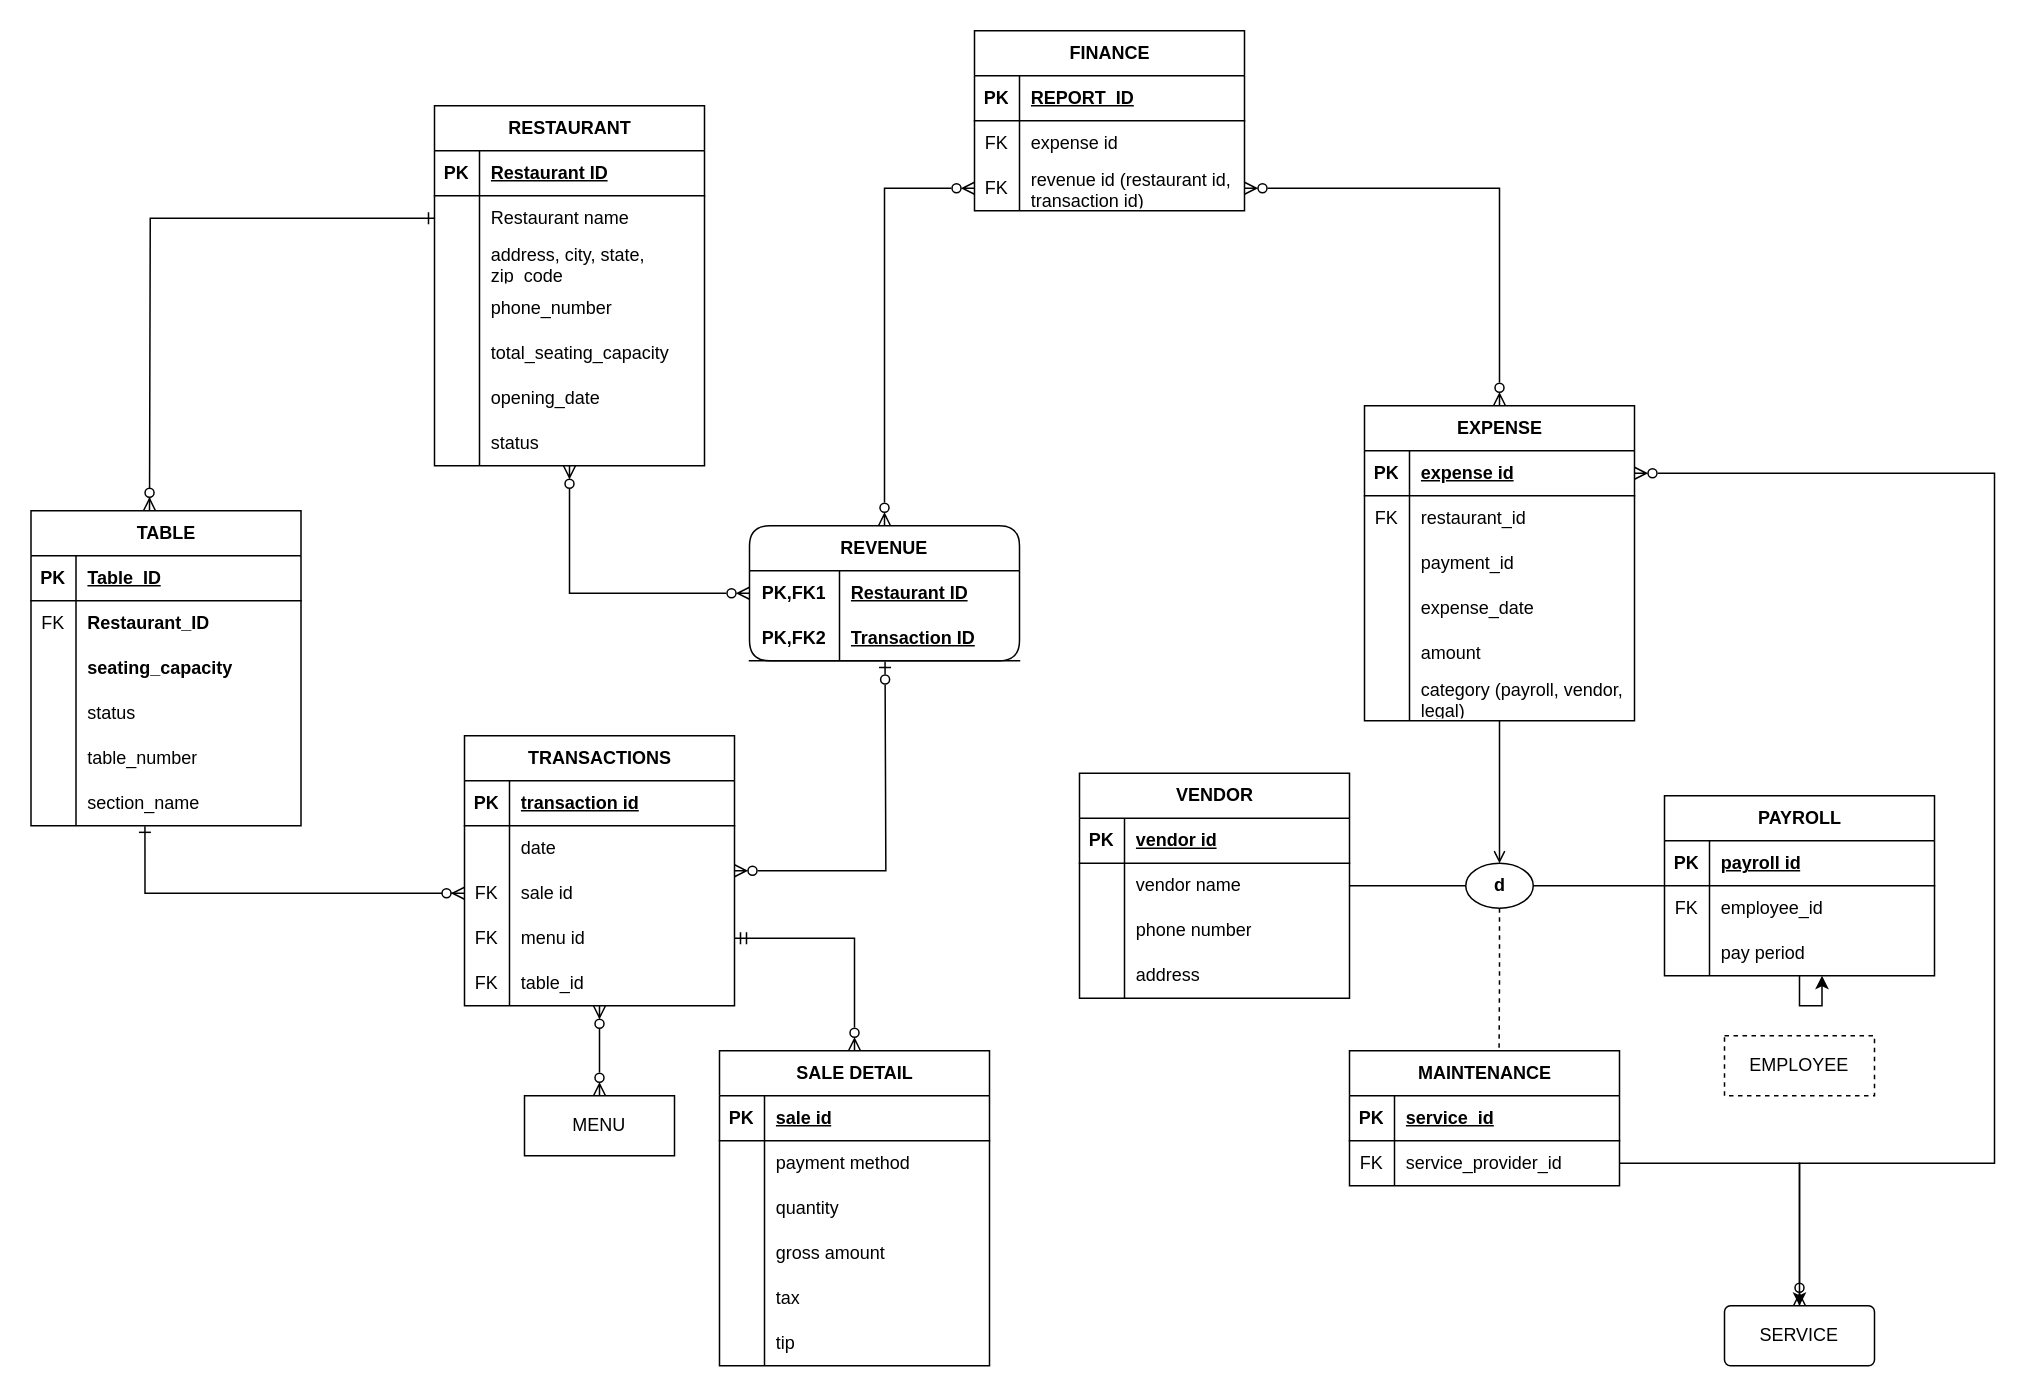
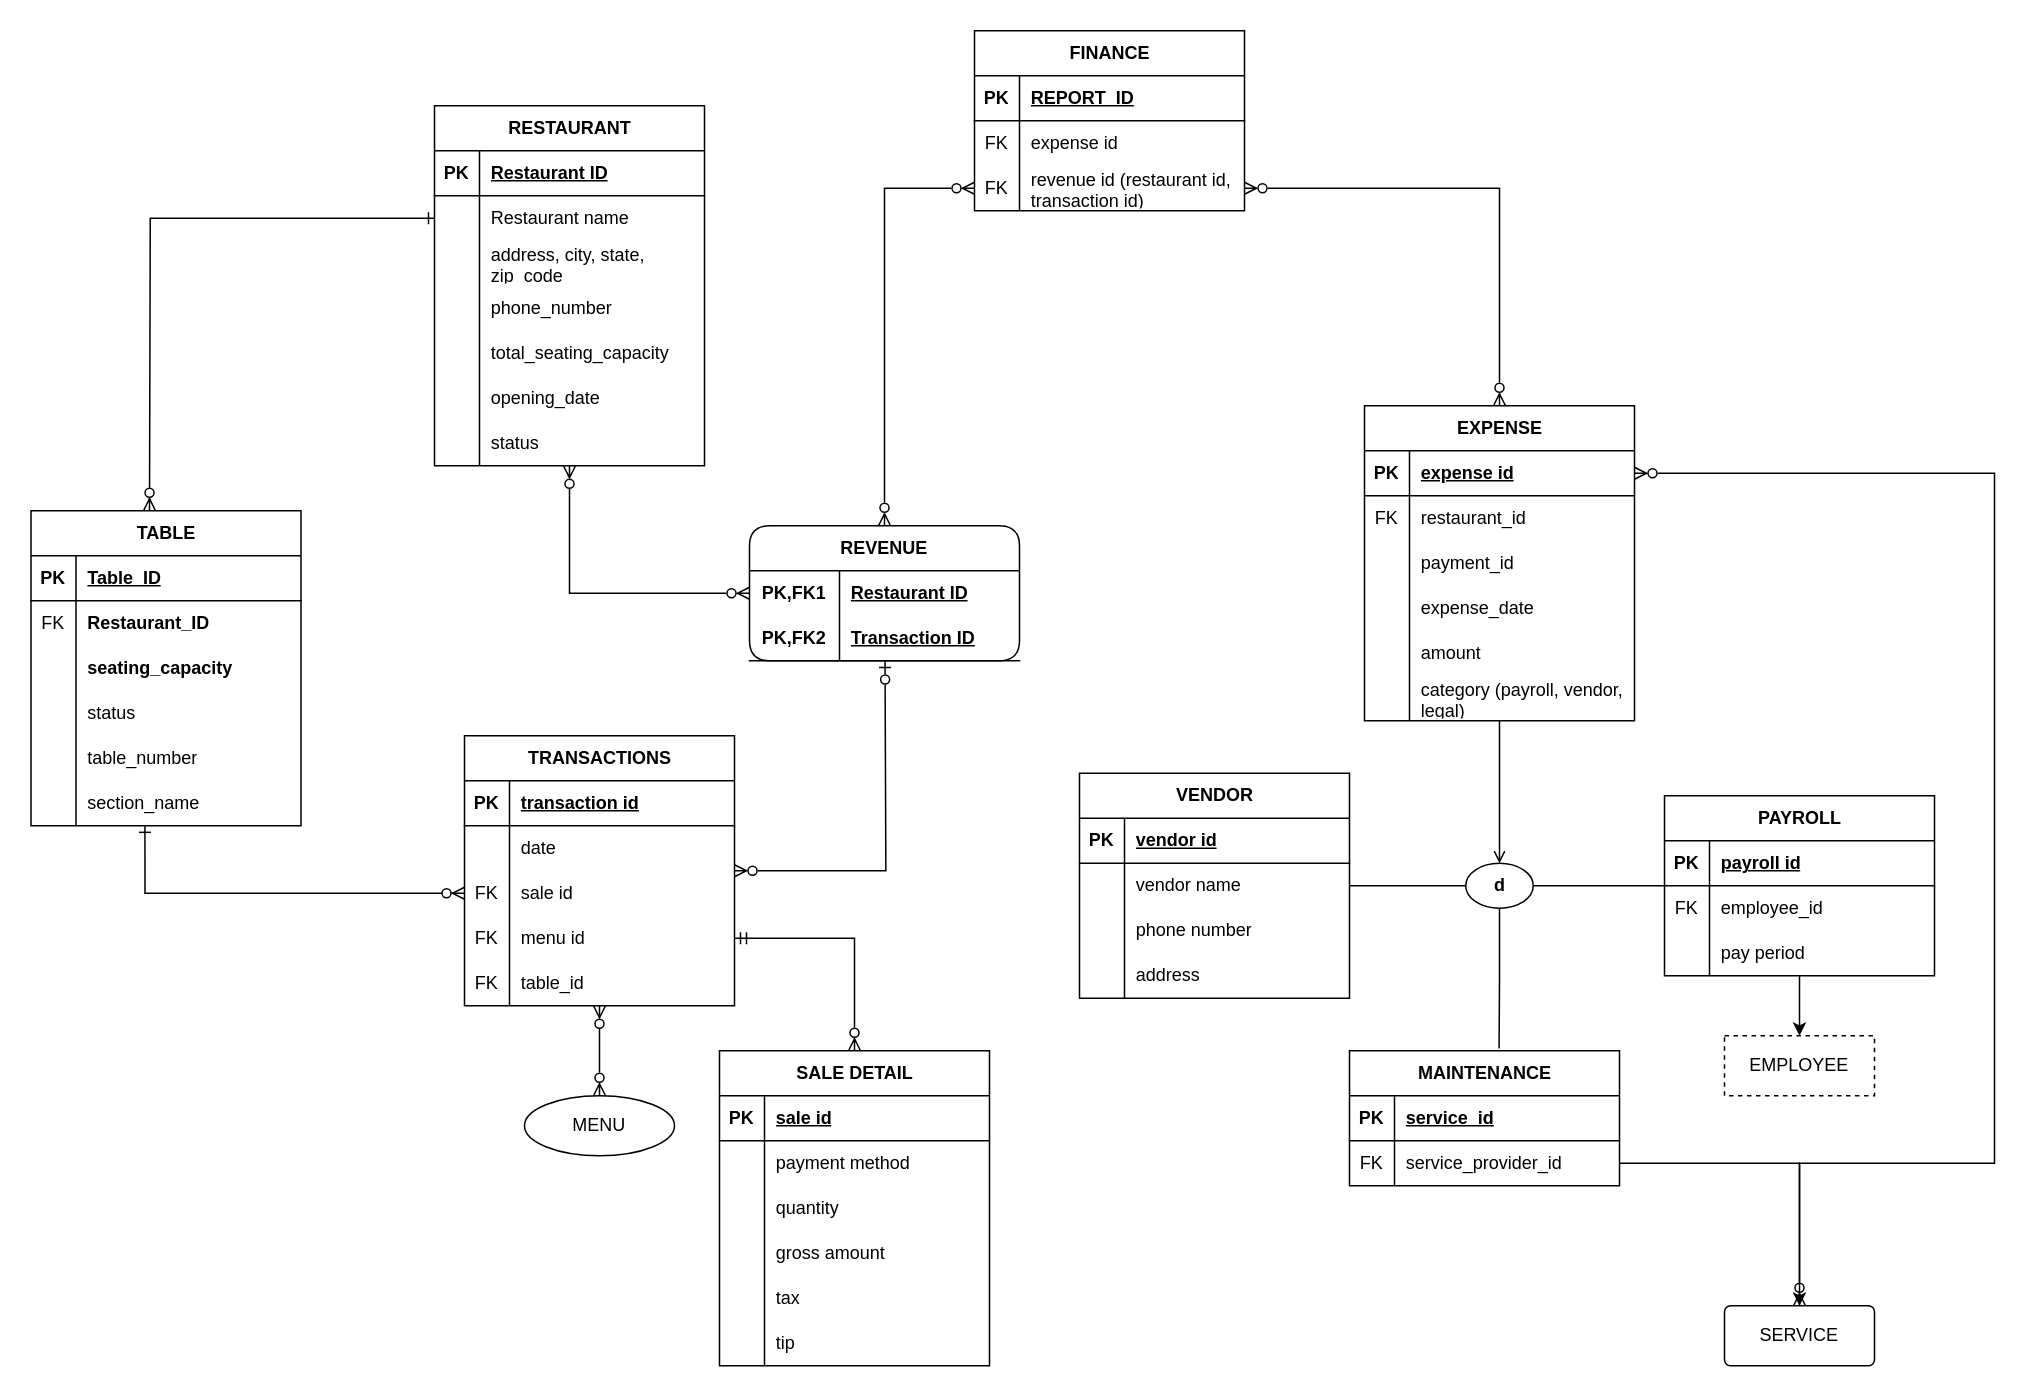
- <mxCell id="113" style="edgeStyle=orthogonalEdgeStyle;rounded=0;orthogonalLoop=1;jettySize=auto;html=1;entryX=0.554;entryY=-0.016;entryDx=0;entryDy=0;entryPerimeter=0;endArrow=none;endFill=0;dashed=1;" parent="1" source="111" target="92" edge="1"><mxGeometry relative="1" as="geometry" /></mxCell>
+ <mxCell id="113" style="edgeStyle=orthogonalEdgeStyle;rounded=0;orthogonalLoop=1;jettySize=auto;html=1;entryX=0.554;entryY=-0.016;entryDx=0;entryDy=0;entryPerimeter=0;endArrow=none;endFill=0;" parent="1" source="111" target="92" edge="1"><mxGeometry relative="1" as="geometry" /></mxCell>
- <mxCell id="99" style="edgeStyle=orthogonalEdgeStyle;rounded=0;orthogonalLoop=1;jettySize=auto;html=1;" parent="1" source="100" target="109" edge="1"><mxGeometry relative="1" as="geometry"><mxPoint x="1199" y="700" as="targetPoint" /></mxGeometry></mxCell>
+ <mxCell id="99" style="edgeStyle=orthogonalEdgeStyle;rounded=0;orthogonalLoop=1;jettySize=auto;html=1;" parent="1" source="100" target="117" edge="1"><mxGeometry relative="1" as="geometry"><mxPoint x="1199" y="700" as="targetPoint" /></mxGeometry></mxCell>
- <mxCell id="56" value="MENU" style="whiteSpace=wrap;html=1;align=center;" parent="1" vertex="1"><mxGeometry x="349" y="730" width="100" height="40" as="geometry" /></mxCell>
+ <mxCell id="56" value="MENU" style="ellipse;whiteSpace=wrap;html=1;align=center;" parent="1" vertex="1"><mxGeometry x="349" y="730" width="100" height="40" as="geometry" /></mxCell>
